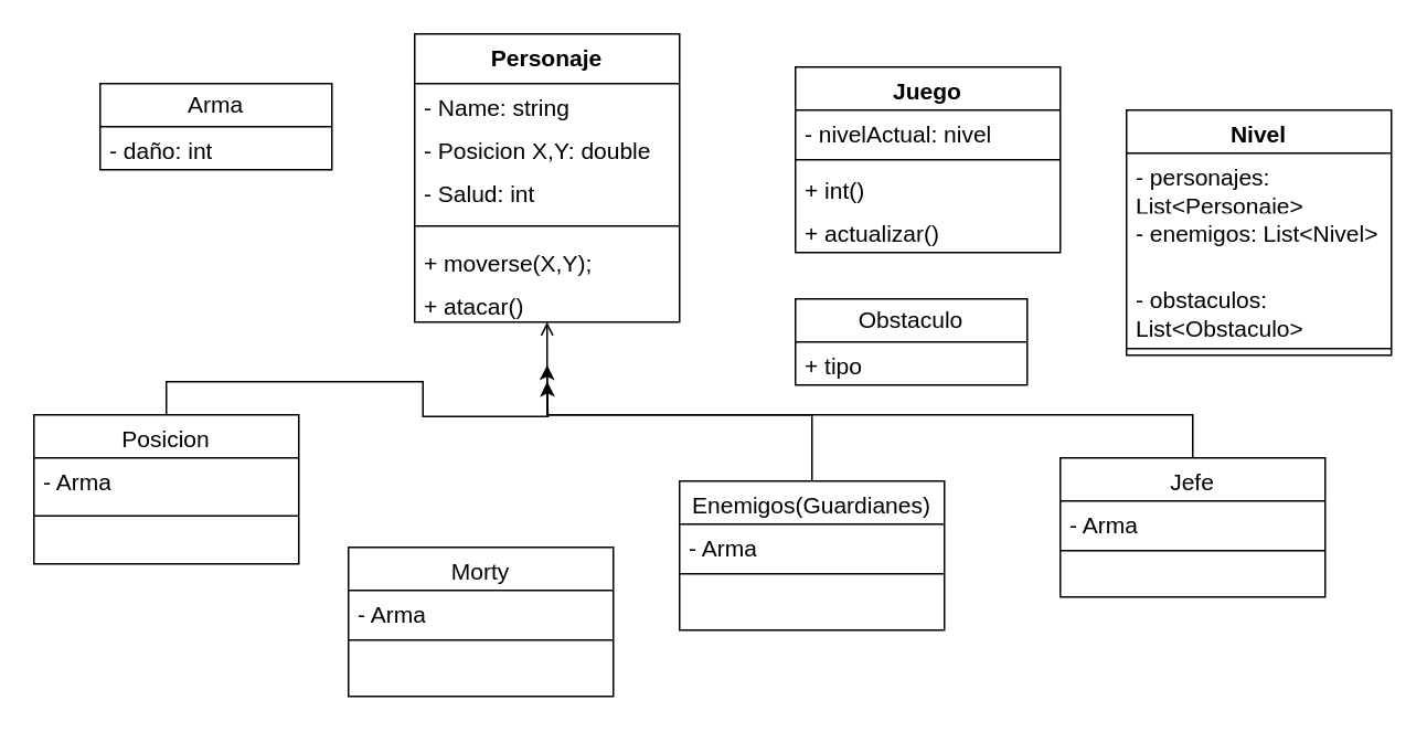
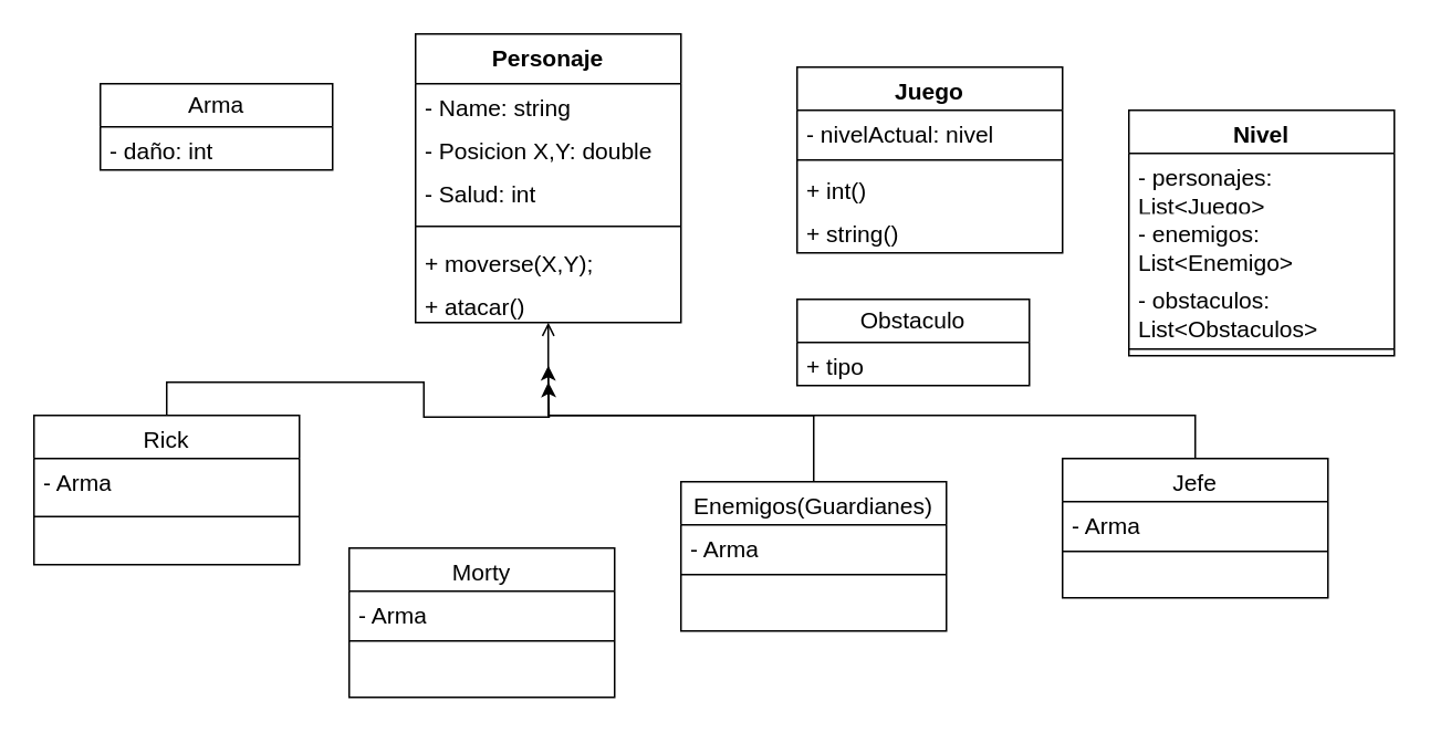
- <mxCell id="34" value="- personajes: List&amp;lt;Personaje&amp;gt;" style="text;strokeColor=none;fillColor=none;align=left;verticalAlign=top;spacingLeft=4;spacingRight=4;overflow=hidden;rotatable=0;points=[[0,0.5],[1,0.5]];portConstraint=eastwest;whiteSpace=wrap;html=1;fontSize=14;" vertex="1" parent="33"><mxGeometry y="26" width="160" height="34" as="geometry" /></mxCell>
+ <mxCell id="34" value="- personajes: List&amp;lt;Juego&amp;gt;" style="text;strokeColor=none;fillColor=none;align=left;verticalAlign=top;spacingLeft=4;spacingRight=4;overflow=hidden;rotatable=0;points=[[0,0.5],[1,0.5]];portConstraint=eastwest;whiteSpace=wrap;html=1;fontSize=14;" vertex="1" parent="33"><mxGeometry y="26" width="160" height="34" as="geometry" /></mxCell>
- <mxCell id="30" value="+ actualizar()" style="text;strokeColor=none;fillColor=none;align=left;verticalAlign=top;spacingLeft=4;spacingRight=4;overflow=hidden;rotatable=0;points=[[0,0.5],[1,0.5]];portConstraint=eastwest;whiteSpace=wrap;html=1;fontSize=14;" vertex="1" parent="26"><mxGeometry y="86" width="160" height="26" as="geometry" /></mxCell>
+ <mxCell id="30" value="+ string()" style="text;strokeColor=none;fillColor=none;align=left;verticalAlign=top;spacingLeft=4;spacingRight=4;overflow=hidden;rotatable=0;points=[[0,0.5],[1,0.5]];portConstraint=eastwest;whiteSpace=wrap;html=1;fontSize=14;" vertex="1" parent="26"><mxGeometry y="86" width="160" height="26" as="geometry" /></mxCell>
- <mxCell id="35" value="- enemigos: List&amp;lt;Nivel&amp;gt;" style="text;strokeColor=none;fillColor=none;align=left;verticalAlign=top;spacingLeft=4;spacingRight=4;overflow=hidden;rotatable=0;points=[[0,0.5],[1,0.5]];portConstraint=eastwest;whiteSpace=wrap;html=1;fontSize=14;" vertex="1" parent="33"><mxGeometry y="60" width="160" height="40" as="geometry" /></mxCell>
+ <mxCell id="35" value="- enemigos: List&amp;lt;Enemigo&amp;gt;" style="text;strokeColor=none;fillColor=none;align=left;verticalAlign=top;spacingLeft=4;spacingRight=4;overflow=hidden;rotatable=0;points=[[0,0.5],[1,0.5]];portConstraint=eastwest;whiteSpace=wrap;html=1;fontSize=14;" vertex="1" parent="33"><mxGeometry y="60" width="160" height="40" as="geometry" /></mxCell>
- <mxCell id="36" value="- obstaculos: List&amp;lt;Obstaculo&amp;gt;" style="text;strokeColor=none;fillColor=none;align=left;verticalAlign=top;spacingLeft=4;spacingRight=4;overflow=hidden;rotatable=0;points=[[0,0.5],[1,0.5]];portConstraint=eastwest;whiteSpace=wrap;html=1;fontSize=14;" vertex="1" parent="33"><mxGeometry y="100" width="160" height="40" as="geometry" /></mxCell>
+ <mxCell id="36" value="- obstaculos: List&amp;lt;Obstaculos&amp;gt;" style="text;strokeColor=none;fillColor=none;align=left;verticalAlign=top;spacingLeft=4;spacingRight=4;overflow=hidden;rotatable=0;points=[[0,0.5],[1,0.5]];portConstraint=eastwest;whiteSpace=wrap;html=1;fontSize=14;" vertex="1" parent="33"><mxGeometry y="100" width="160" height="40" as="geometry" /></mxCell>
- <mxCell id="3" value="Posicion" style="swimlane;fontStyle=0;align=center;verticalAlign=top;childLayout=stackLayout;horizontal=1;startSize=26;horizontalStack=0;resizeParent=1;resizeLast=0;collapsible=1;marginBottom=0;rounded=0;shadow=0;strokeWidth=1;fontSize=14;" parent="1" vertex="1"><mxGeometry x="20" y="250" width="160" height="90" as="geometry"><mxRectangle x="130" y="380" width="160" height="26" as="alternateBounds" /></mxGeometry></mxCell>
+ <mxCell id="3" value="Rick" style="swimlane;fontStyle=0;align=center;verticalAlign=top;childLayout=stackLayout;horizontal=1;startSize=26;horizontalStack=0;resizeParent=1;resizeLast=0;collapsible=1;marginBottom=0;rounded=0;shadow=0;strokeWidth=1;fontSize=14;" parent="1" vertex="1"><mxGeometry x="20" y="250" width="160" height="90" as="geometry"><mxRectangle x="130" y="380" width="160" height="26" as="alternateBounds" /></mxGeometry></mxCell>
